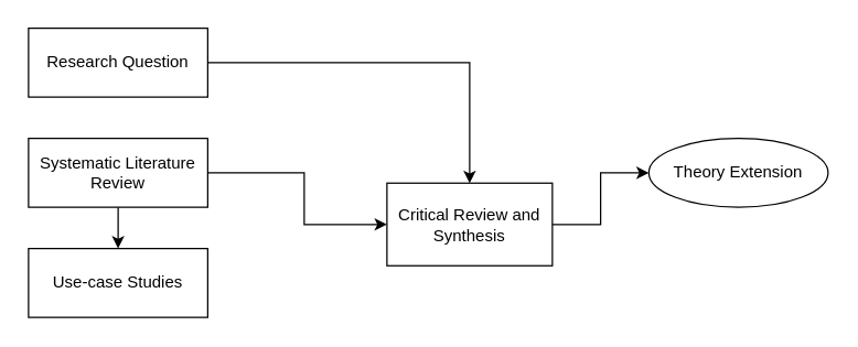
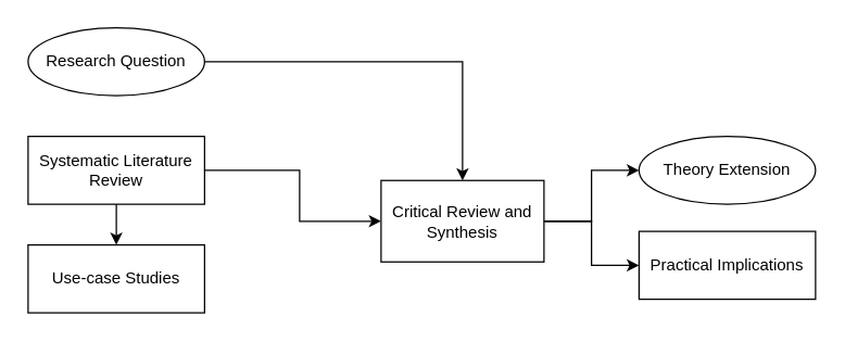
- <mxCell id="3" value="Research Question" style="rounded=0;whiteSpace=wrap;html=1;" parent="1" vertex="1"><mxGeometry x="20" y="20" width="130" height="50" as="geometry" /></mxCell>
+ <mxCell id="3" value="Research Question" style="ellipse;whiteSpace=wrap;html=1;" parent="1" vertex="1"><mxGeometry x="20" y="20" width="130" height="50" as="geometry" /></mxCell>
+ <mxCell id="12" style="edgeStyle=orthogonalEdgeStyle;rounded=0;orthogonalLoop=1;jettySize=auto;html=1;exitX=1;exitY=0.5;exitDx=0;exitDy=0;" parent="1" source="9" target="11" edge="1"><mxGeometry relative="1" as="geometry" /></mxCell>
+ <mxCell id="11" value="Practical Implications" style="rounded=0;whiteSpace=wrap;html=1;" parent="1" vertex="1"><mxGeometry x="470" y="170" width="130" height="50" as="geometry" /></mxCell>
